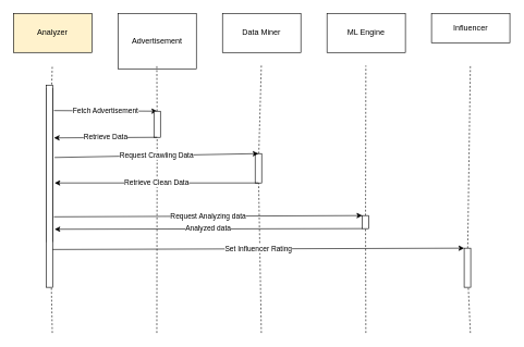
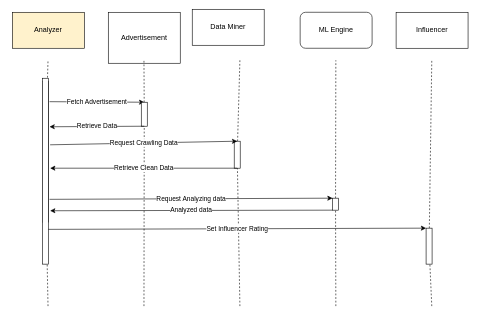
- <mxCell id="26" value="Influencer" style="rounded=0;whiteSpace=wrap;html=1;" vertex="1" parent="1"><mxGeometry x="660" y="20" width="120" height="45" as="geometry" /></mxCell>
+ <mxCell id="26" value="Influencer" style="rounded=0;whiteSpace=wrap;html=1;" vertex="1" parent="1"><mxGeometry x="660" y="20" width="120" height="60" as="geometry" /></mxCell>
- <mxCell id="12" value="Data Miner" style="rounded=0;whiteSpace=wrap;html=1;" parent="1" vertex="1"><mxGeometry x="340" y="20" width="120" height="60" as="geometry" /></mxCell>
+ <mxCell id="12" value="Data Miner" style="rounded=0;whiteSpace=wrap;html=1;" parent="1" vertex="1"><mxGeometry x="320" y="15" width="120" height="60" as="geometry" /></mxCell>
- <mxCell id="18" value="ML Engine" style="rounded=0;whiteSpace=wrap;html=1;" parent="1" vertex="1"><mxGeometry x="500" y="20" width="120" height="60" as="geometry" /></mxCell>
+ <mxCell id="18" value="ML Engine" style="whiteSpace=wrap;html=1;rounded=1;" parent="1" vertex="1"><mxGeometry x="500" y="20" width="120" height="60" as="geometry" /></mxCell>
